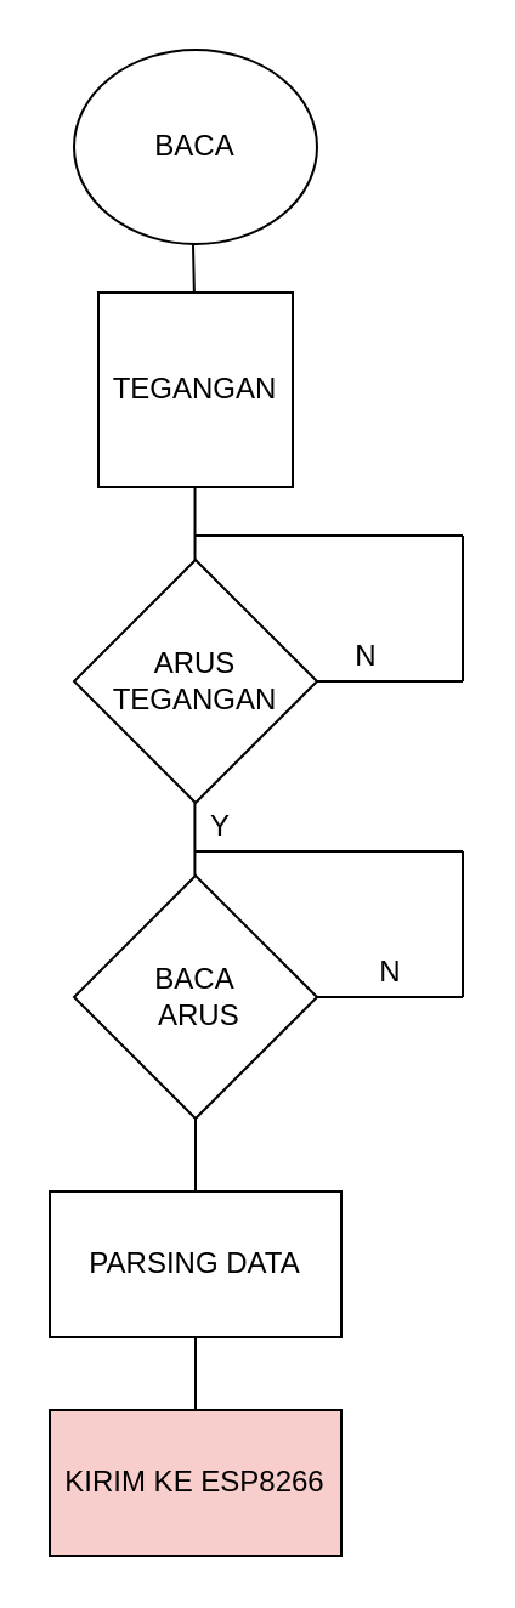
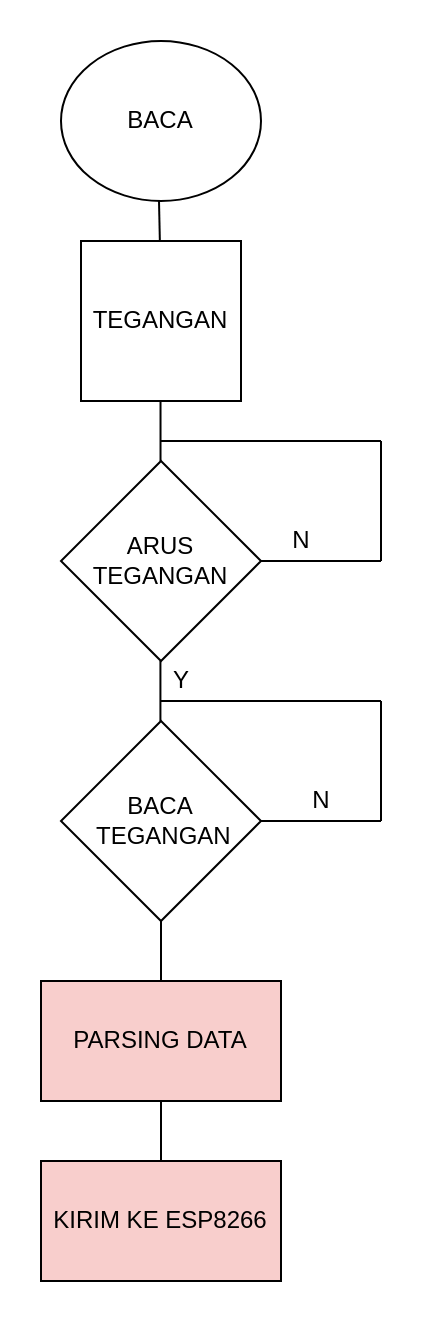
- <mxCell id="9" value="BACA&lt;br&gt;&amp;nbsp;ARUS" style="rhombus;whiteSpace=wrap;html=1;" parent="1" vertex="1"><mxGeometry x="30" y="360" width="100" height="100" as="geometry" /></mxCell>
+ <mxCell id="9" value="BACA&lt;br&gt;&amp;nbsp;TEGANGAN" style="rhombus;whiteSpace=wrap;html=1;" parent="1" vertex="1"><mxGeometry x="30" y="360" width="100" height="100" as="geometry" /></mxCell>
- <mxCell id="18" value="PARSING DATA" style="rounded=0;whiteSpace=wrap;html=1;" parent="1" vertex="1"><mxGeometry x="20" y="490" width="120" height="60" as="geometry" /></mxCell>
+ <mxCell id="18" value="PARSING DATA" style="rounded=0;whiteSpace=wrap;html=1;fillColor=#f8cecc;" parent="1" vertex="1"><mxGeometry x="20" y="490" width="120" height="60" as="geometry" /></mxCell>
